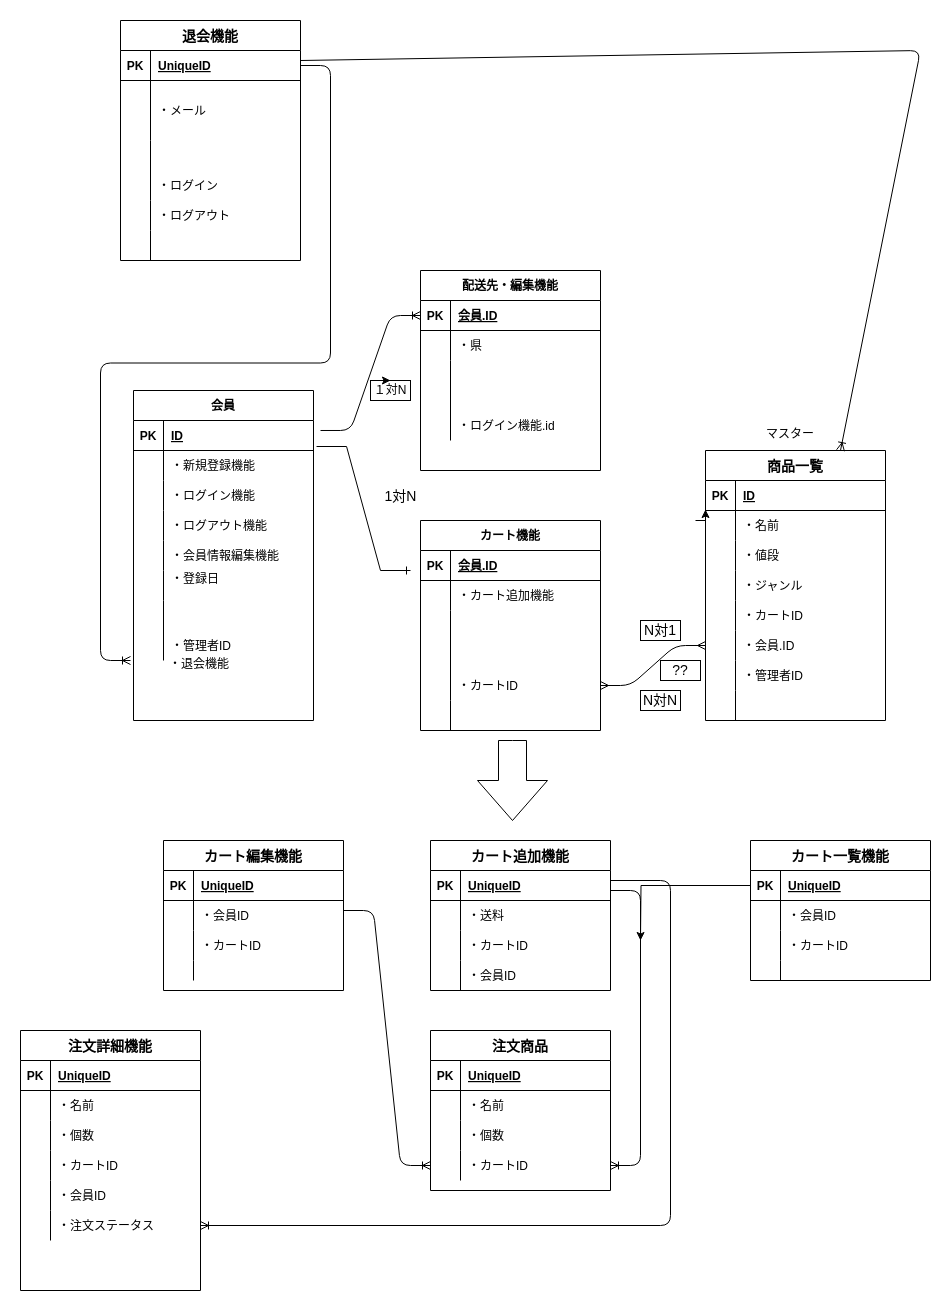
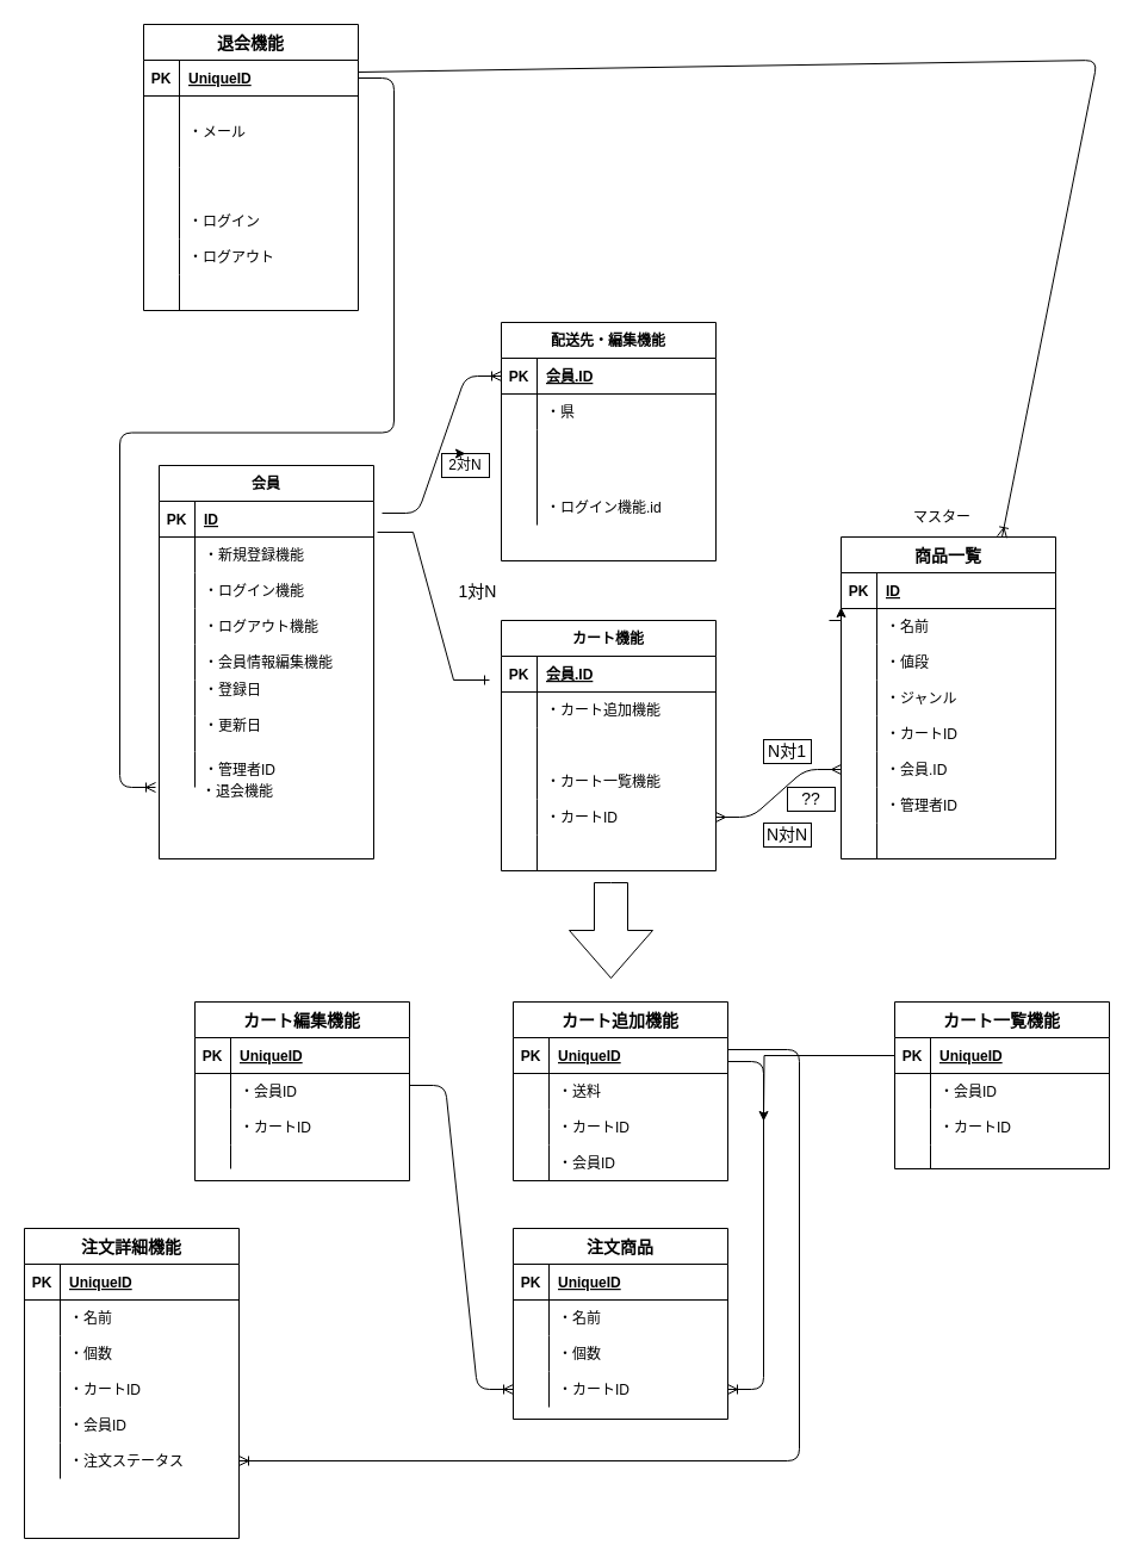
- <mxCell id="43" value="１対N" style="text;html=1;fillColor=none;align=center;verticalAlign=middle;whiteSpace=wrap;rounded=0;labelBackgroundColor=none;strokeColor=#000000;" vertex="1" parent="1"><mxGeometry x="370" y="380" width="40" height="20" as="geometry" /></mxCell>
+ <mxCell id="43" value="2対N" style="text;html=1;fillColor=none;align=center;verticalAlign=middle;whiteSpace=wrap;rounded=0;labelBackgroundColor=none;strokeColor=#000000;" vertex="1" parent="1"><mxGeometry x="370" y="380" width="40" height="20" as="geometry" /></mxCell>
+ <mxCell id="23" value="・更新日&#10;" style="shape=partialRectangle;connectable=0;fillColor=none;top=0;left=0;bottom=0;right=0;align=left;spacingLeft=6;overflow=hidden;" vertex="1" parent="21"><mxGeometry x="30" width="150" height="30" as="geometry" /></mxCell>
+ <mxCell id="55" value="・カート一覧機能" style="shape=partialRectangle;connectable=0;fillColor=none;top=0;left=0;bottom=0;right=0;align=left;spacingLeft=6;overflow=hidden;" vertex="1" parent="53"><mxGeometry x="30" width="150" height="30" as="geometry" /></mxCell>
